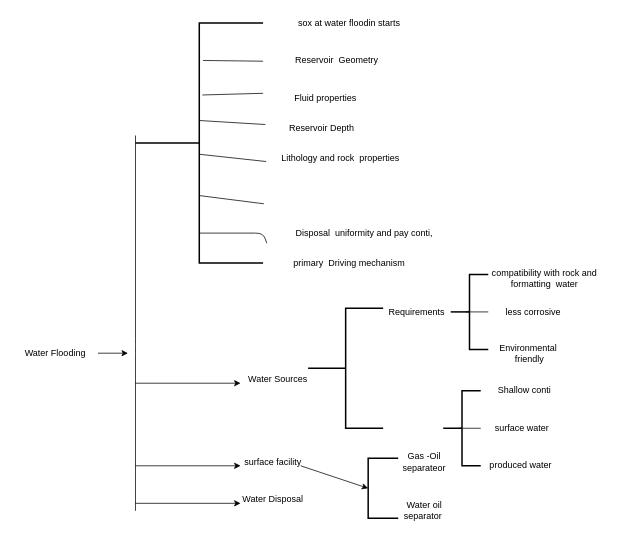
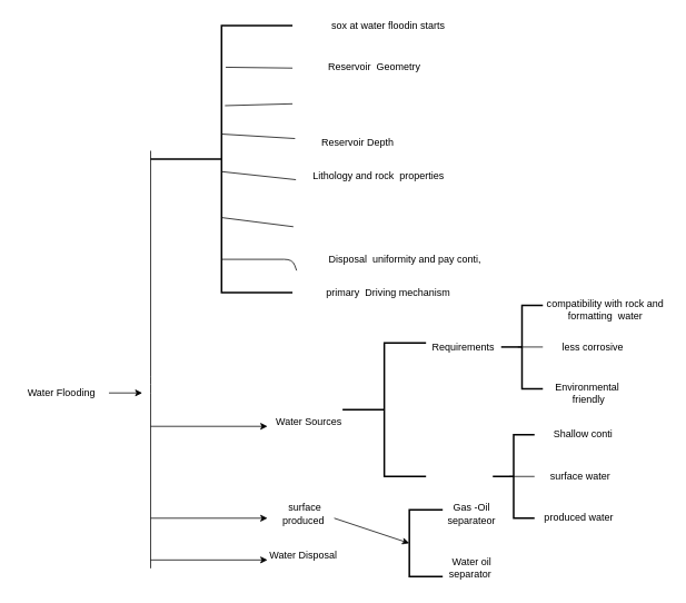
- <mxCell id="38" value="Fluid properties&amp;nbsp;" style="text;html=1;strokeColor=none;fillColor=none;align=center;verticalAlign=middle;whiteSpace=wrap;rounded=0;" vertex="1" parent="1"><mxGeometry x="360" y="120" width="150" height="20" as="geometry" /></mxCell>
- <mxCell id="9" value="surface facility&amp;nbsp;" style="text;html=1;strokeColor=none;fillColor=none;align=center;verticalAlign=middle;whiteSpace=wrap;rounded=0;" vertex="1" parent="1"><mxGeometry x="320" y="600" width="90" height="30" as="geometry" /></mxCell>
+ <mxCell id="9" value="surface produced&amp;nbsp;" style="text;html=1;strokeColor=none;fillColor=none;align=center;verticalAlign=middle;whiteSpace=wrap;rounded=0;" vertex="1" parent="1"><mxGeometry x="320" y="600" width="90" height="30" as="geometry" /></mxCell>
